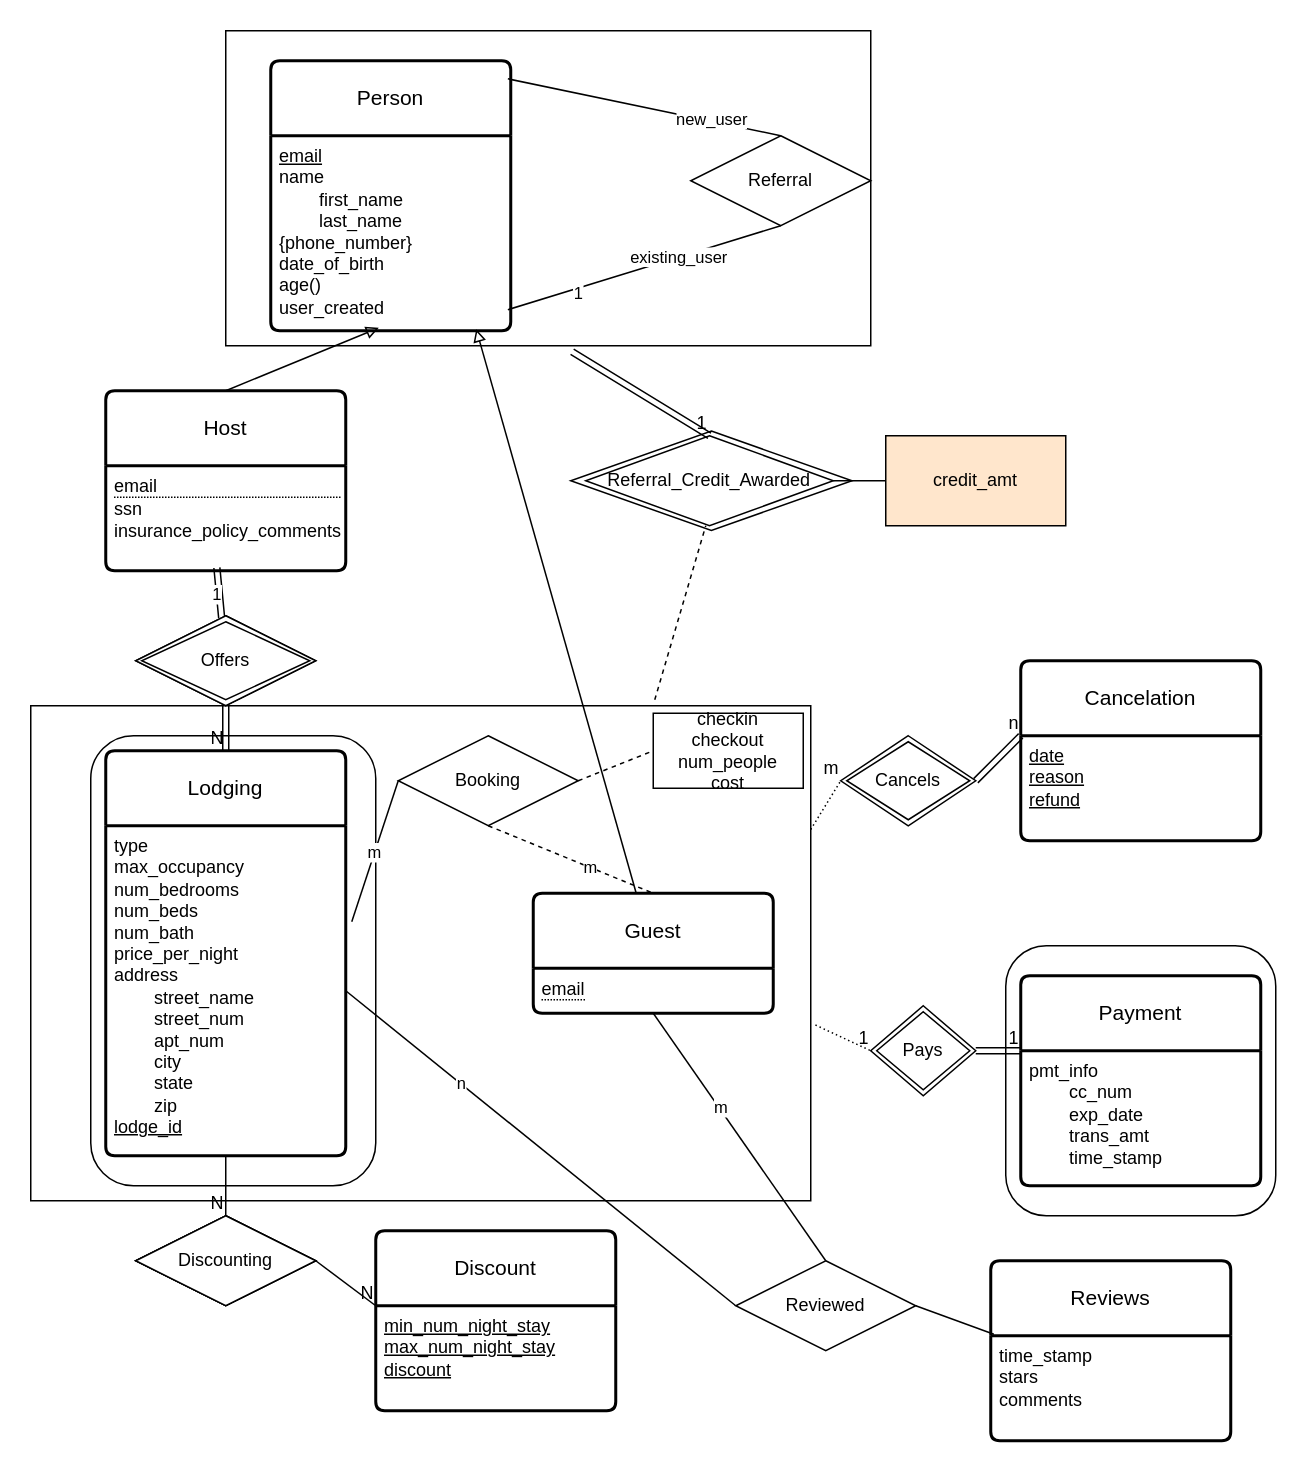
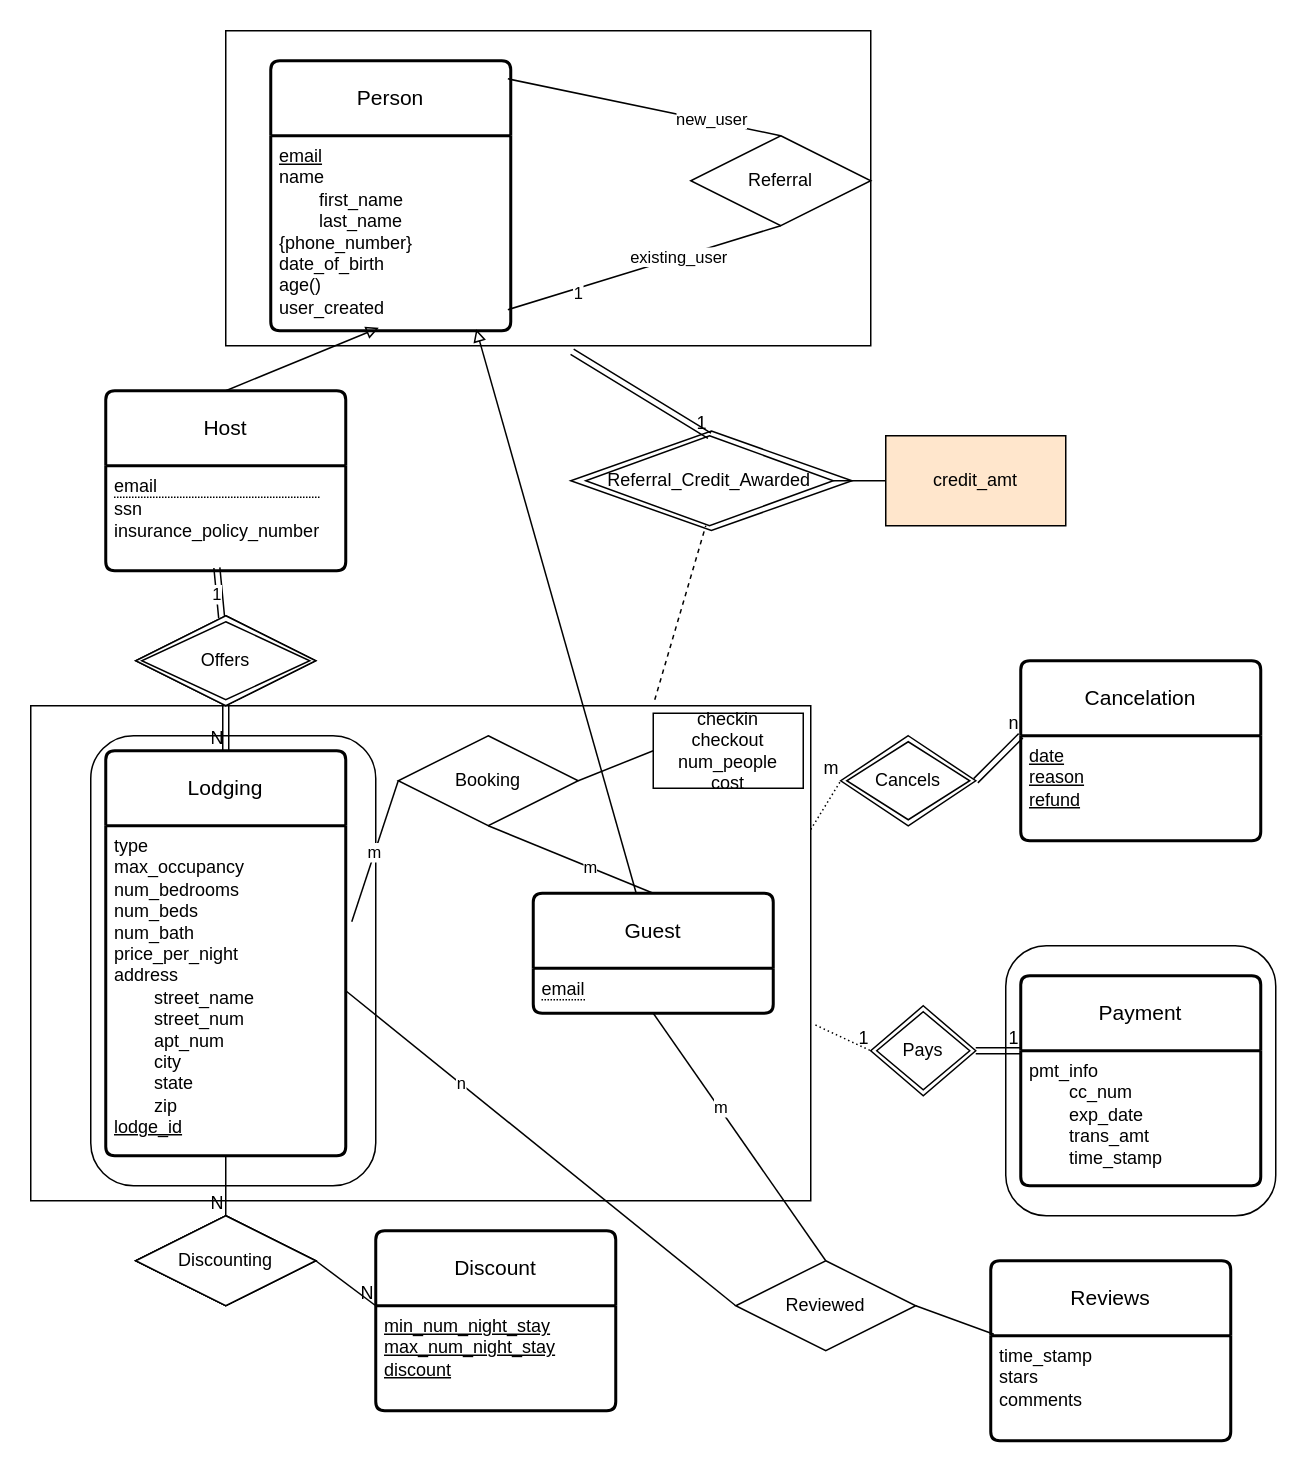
- <mxCell id="10" value="&lt;div style=&quot;border-bottom: 1px dotted black&quot;&gt;email&lt;/div&gt;&lt;div&gt;ssn&lt;/div&gt;&lt;div&gt;insurance_policy_comments&lt;br&gt;&lt;/div&gt;" style="align=left;strokeColor=none;fillColor=none;spacingLeft=4;fontSize=12;verticalAlign=top;resizable=0;rotatable=0;part=1;html=1;" vertex="1" parent="9"><mxGeometry y="50" width="160" height="70" as="geometry" /></mxCell>
+ <mxCell id="10" value="&lt;div style=&quot;border-bottom: 1px dotted black&quot;&gt;email&lt;/div&gt;&lt;div&gt;ssn&lt;/div&gt;&lt;div&gt;insurance_policy_number&lt;br&gt;&lt;/div&gt;" style="align=left;strokeColor=none;fillColor=none;spacingLeft=4;fontSize=12;verticalAlign=top;resizable=0;rotatable=0;part=1;html=1;" vertex="1" parent="9"><mxGeometry y="50" width="160" height="70" as="geometry" /></mxCell>
- <mxCell id="22" value="" style="endArrow=none;dashed=1;html=1;rounded=0;exitX=1;exitY=0.5;exitDx=0;exitDy=0;entryX=0;entryY=0.5;entryDx=0;entryDy=0;" edge="1" parent="1" source="20" target="21"><mxGeometry width="50" height="50" relative="1" as="geometry"><mxPoint x="460" y="310" as="sourcePoint" /><mxPoint x="510" y="260" as="targetPoint" /></mxGeometry></mxCell>
+ <mxCell id="22" value="" style="endArrow=none;dashed=0;html=1;rounded=0;exitX=1;exitY=0.5;exitDx=0;exitDy=0;entryX=0;entryY=0.5;entryDx=0;entryDy=0;" edge="1" parent="1" source="20" target="21"><mxGeometry width="50" height="50" relative="1" as="geometry"><mxPoint x="460" y="310" as="sourcePoint" /><mxPoint x="510" y="260" as="targetPoint" /></mxGeometry></mxCell>
- <mxCell id="23" value="" style="endArrow=none;html=1;rounded=0;entryX=0.5;entryY=0;entryDx=0;entryDy=0;exitX=0.5;exitY=1;exitDx=0;exitDy=0;dashed=1;" edge="1" parent="1" source="20" target="14"><mxGeometry width="50" height="50" relative="1" as="geometry"><mxPoint x="460" y="310" as="sourcePoint" /><mxPoint x="510" y="260" as="targetPoint" /></mxGeometry></mxCell>
+ <mxCell id="23" value="" style="endArrow=none;html=1;rounded=0;entryX=0.5;entryY=0;entryDx=0;entryDy=0;exitX=0.5;exitY=1;exitDx=0;exitDy=0;" edge="1" parent="1" source="20" target="14"><mxGeometry width="50" height="50" relative="1" as="geometry"><mxPoint x="460" y="310" as="sourcePoint" /><mxPoint x="510" y="260" as="targetPoint" /></mxGeometry></mxCell>
